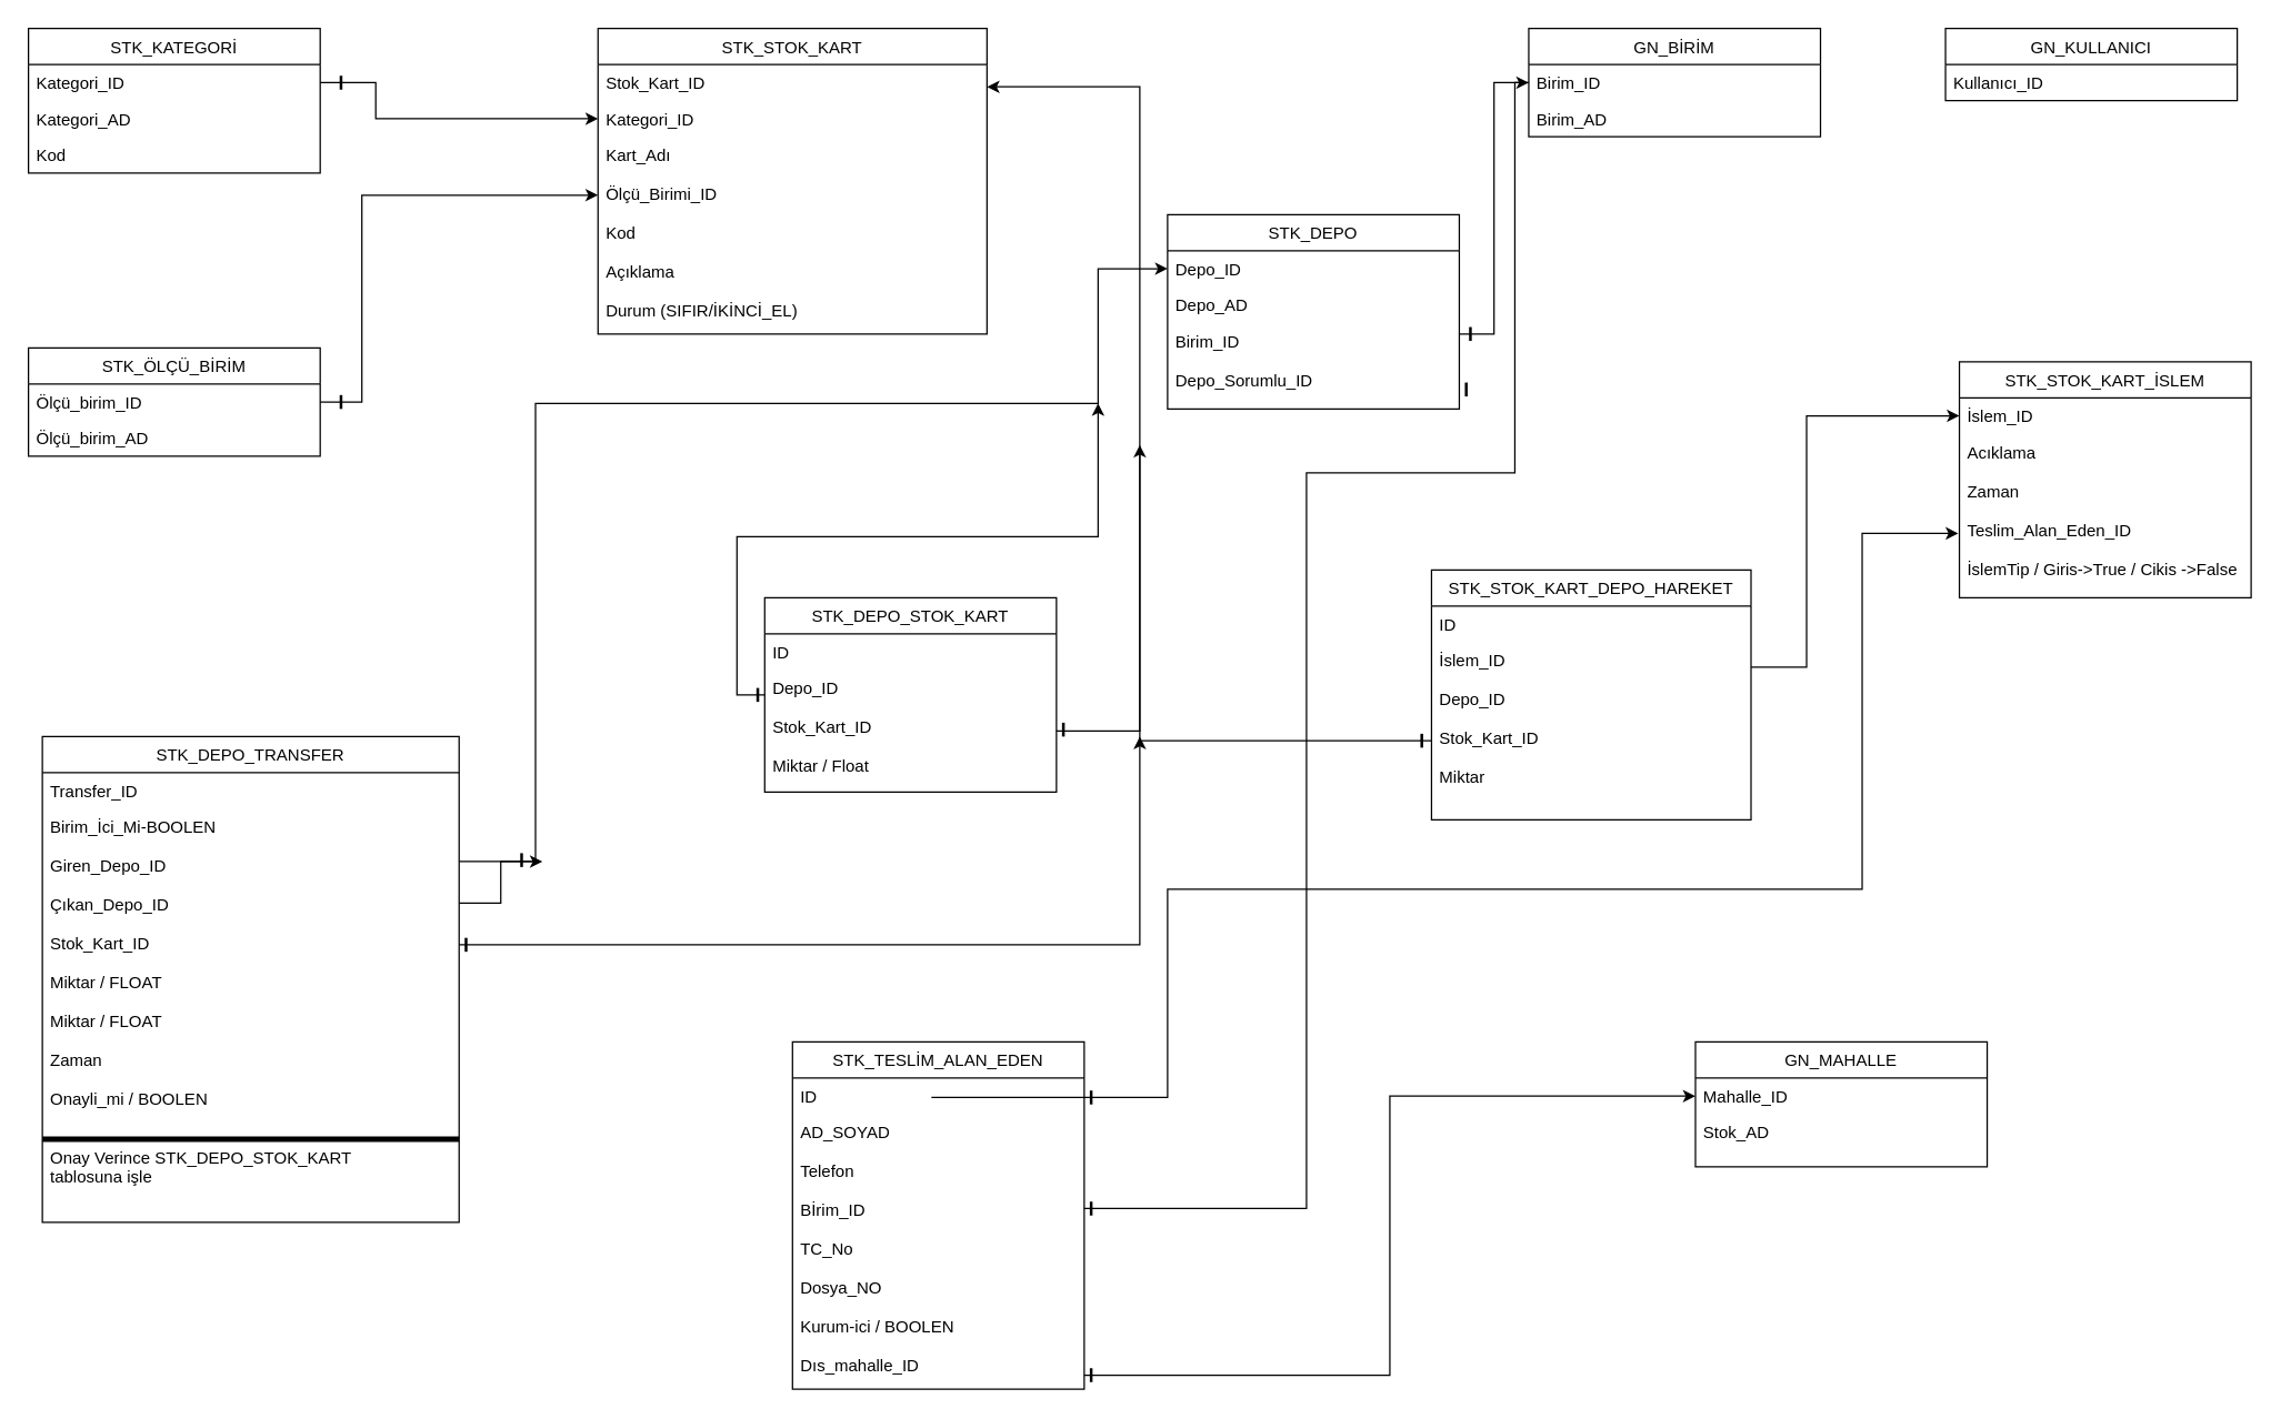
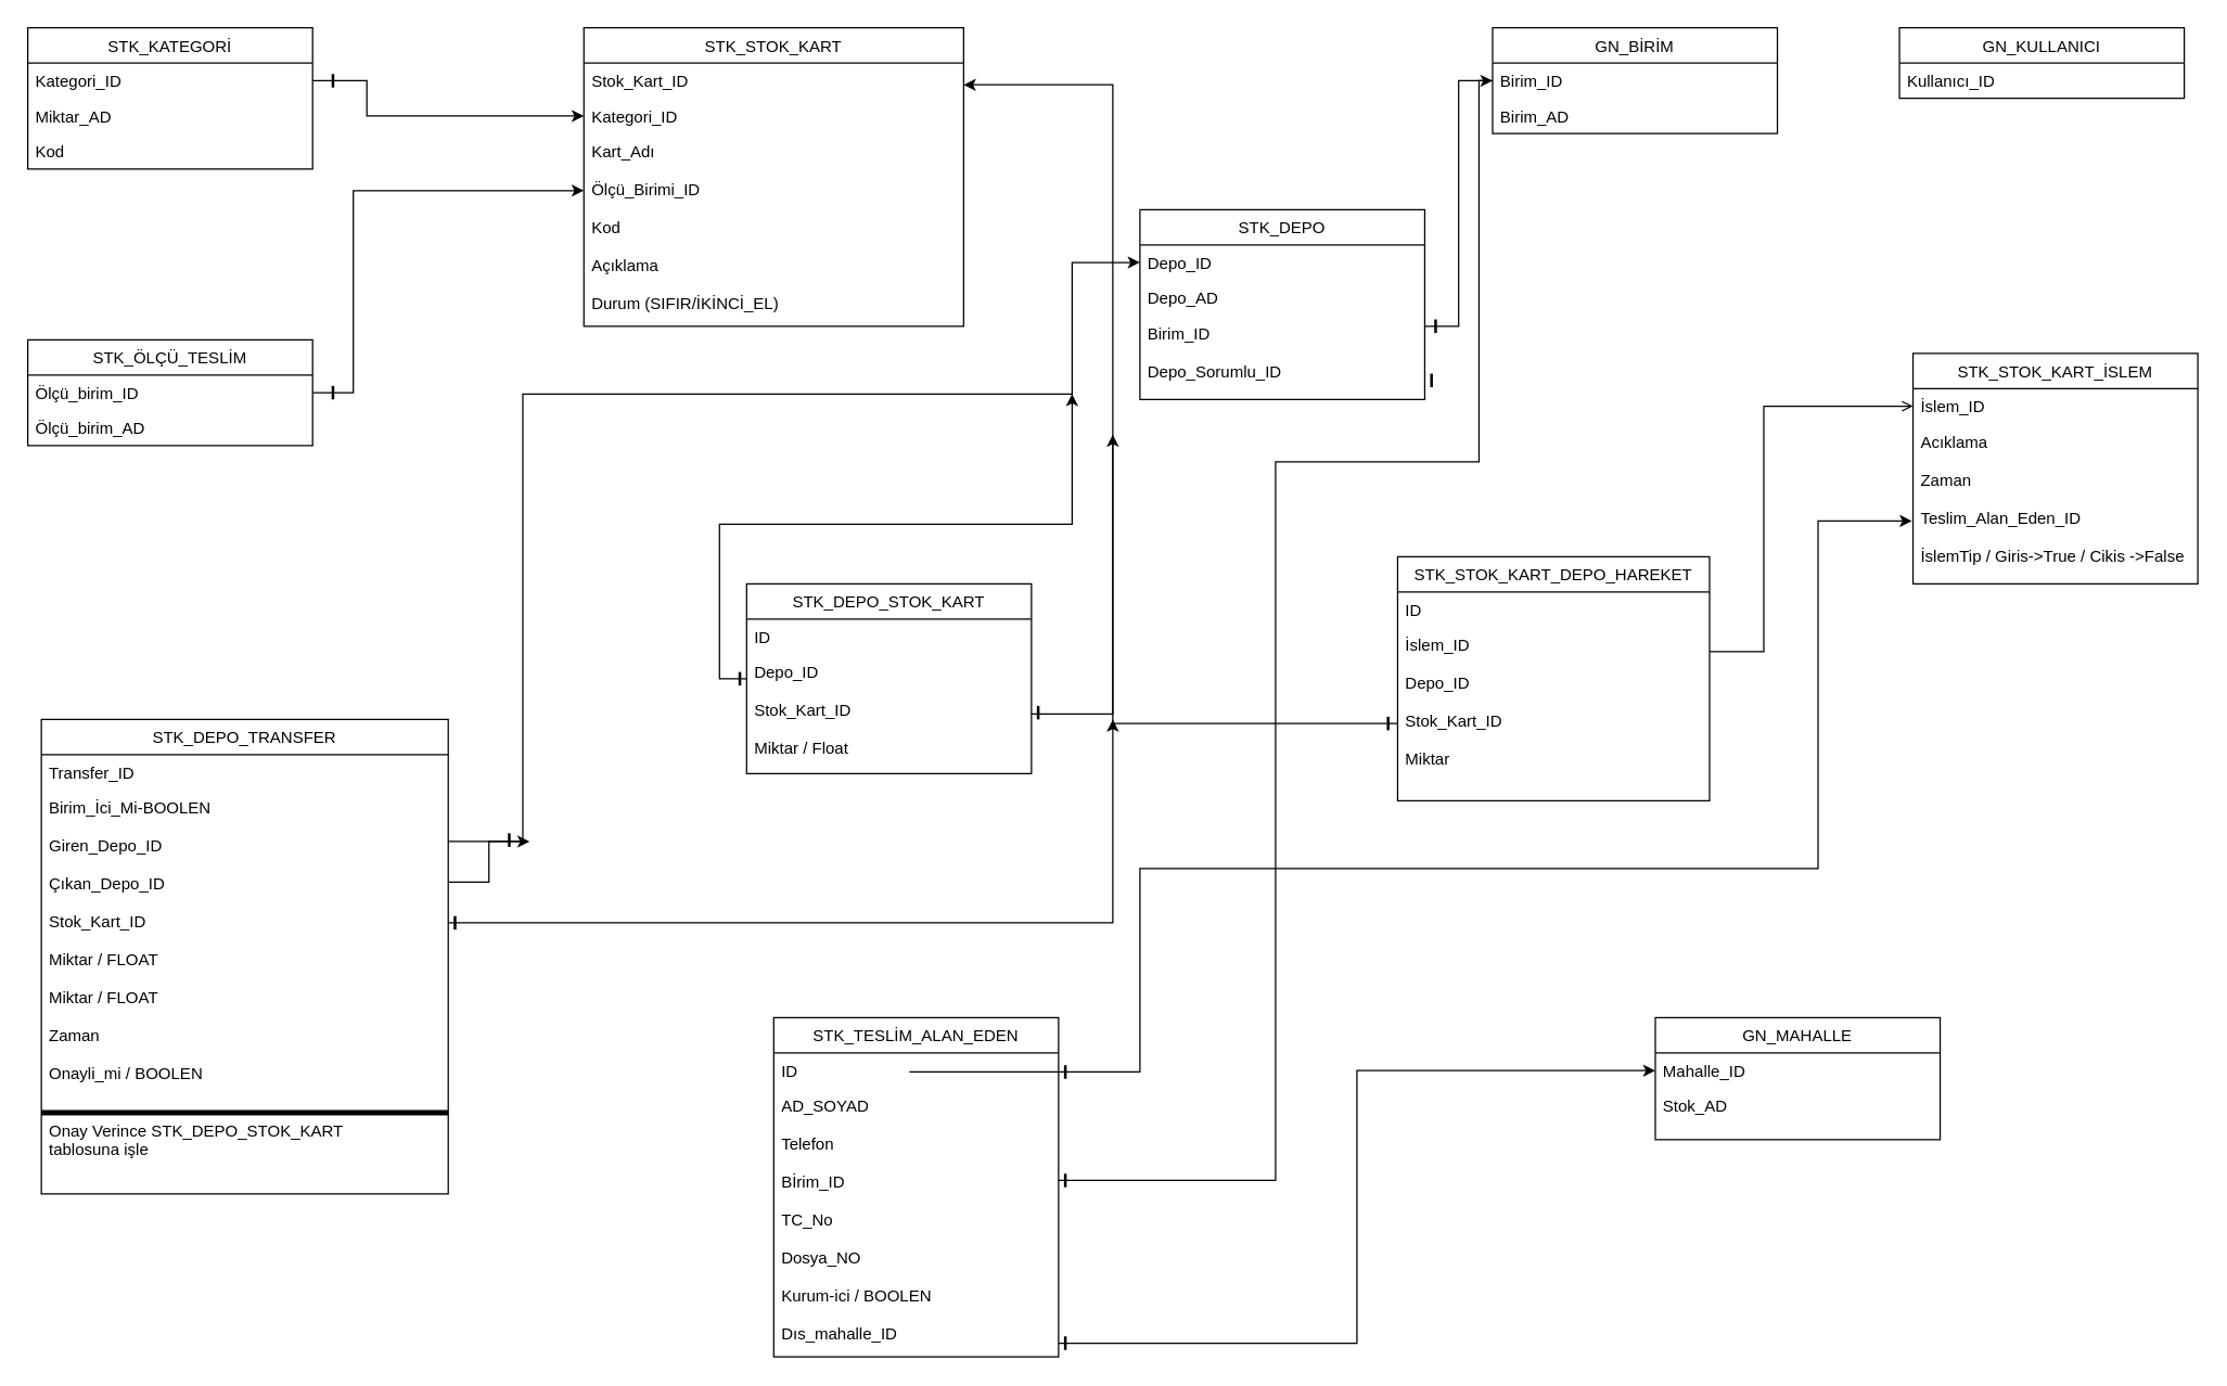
- <mxCell id="4" value="Kategori_AD" style="text;strokeColor=none;fillColor=none;align=left;verticalAlign=top;spacingLeft=4;spacingRight=4;overflow=hidden;rotatable=0;points=[[0,0.5],[1,0.5]];portConstraint=eastwest;" parent="2" vertex="1"><mxGeometry y="52" width="210" height="26" as="geometry" /></mxCell>
+ <mxCell id="4" value="Miktar_AD" style="text;strokeColor=none;fillColor=none;align=left;verticalAlign=top;spacingLeft=4;spacingRight=4;overflow=hidden;rotatable=0;points=[[0,0.5],[1,0.5]];portConstraint=eastwest;" parent="2" vertex="1"><mxGeometry y="52" width="210" height="26" as="geometry" /></mxCell>
- <mxCell id="10" value="STK_ÖLÇÜ_BİRİM" style="swimlane;fontStyle=0;childLayout=stackLayout;horizontal=1;startSize=26;fillColor=none;horizontalStack=0;resizeParent=1;resizeParentMax=0;resizeLast=0;collapsible=1;marginBottom=0;" parent="1" vertex="1"><mxGeometry x="20" y="250" width="210" height="78" as="geometry" /></mxCell>
+ <mxCell id="10" value="STK_ÖLÇÜ_TESLİM" style="swimlane;fontStyle=0;childLayout=stackLayout;horizontal=1;startSize=26;fillColor=none;horizontalStack=0;resizeParent=1;resizeParentMax=0;resizeLast=0;collapsible=1;marginBottom=0;" parent="1" vertex="1"><mxGeometry x="20" y="250" width="210" height="78" as="geometry" /></mxCell>
- <mxCell id="52" style="edgeStyle=orthogonalEdgeStyle;rounded=0;orthogonalLoop=1;jettySize=auto;html=1;entryX=0;entryY=0.5;entryDx=0;entryDy=0;" edge="1" parent="1" source="36" target="38"><mxGeometry relative="1" as="geometry"><Array as="points"><mxPoint x="1300" y="480" /><mxPoint x="1300" y="299" /></Array></mxGeometry></mxCell>
+ <mxCell id="52" style="edgeStyle=orthogonalEdgeStyle;rounded=0;orthogonalLoop=1;jettySize=auto;html=1;entryX=0;entryY=0.5;entryDx=0;entryDy=0;endArrow=open;" edge="1" parent="1" source="36" target="38"><mxGeometry relative="1" as="geometry"><Array as="points"><mxPoint x="1300" y="480" /><mxPoint x="1300" y="299" /></Array></mxGeometry></mxCell>
